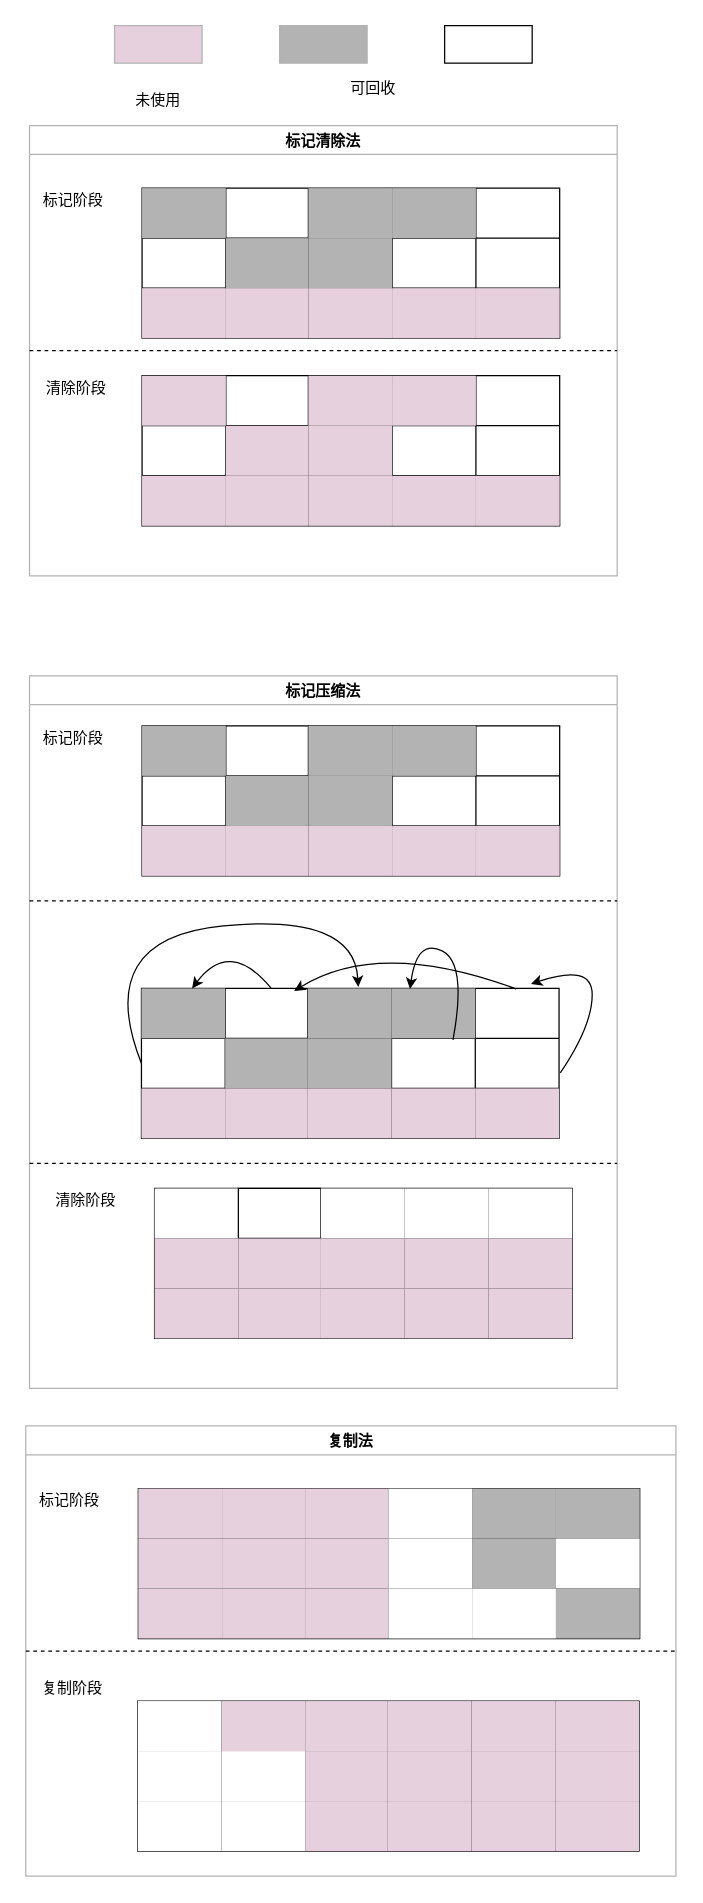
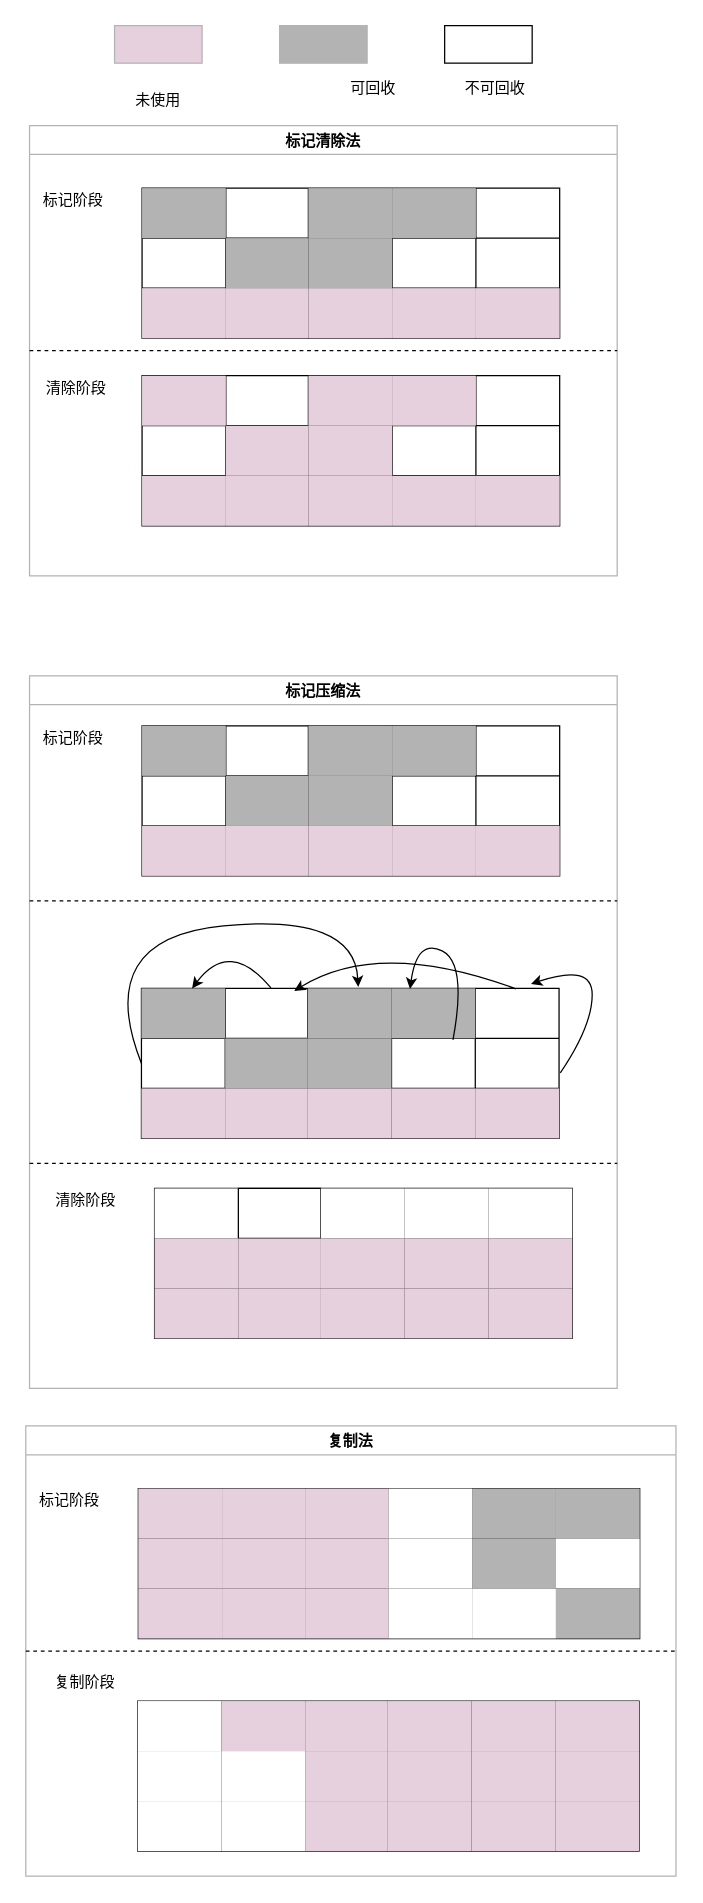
+ <mxCell id="48" value="不可回收" style="text;html=1;strokeColor=none;fillColor=none;align=center;verticalAlign=middle;whiteSpace=wrap;rounded=0;" parent="1" vertex="1"><mxGeometry x="370" y="60" width="51" height="20" as="geometry" /></mxCell>
- <mxCell id="140" value="复制阶段" style="text;html=1;strokeColor=none;fillColor=none;align=center;verticalAlign=middle;whiteSpace=wrap;rounded=0;" parent="1" vertex="1"><mxGeometry x="30" y="1340" width="55" height="20" as="geometry" /></mxCell>
+ <mxCell id="140" value="复制阶段" style="text;html=1;strokeColor=none;fillColor=none;align=center;verticalAlign=middle;whiteSpace=wrap;rounded=0;" parent="1" vertex="1"><mxGeometry x="40" y="1335" width="55" height="20" as="geometry" /></mxCell>
